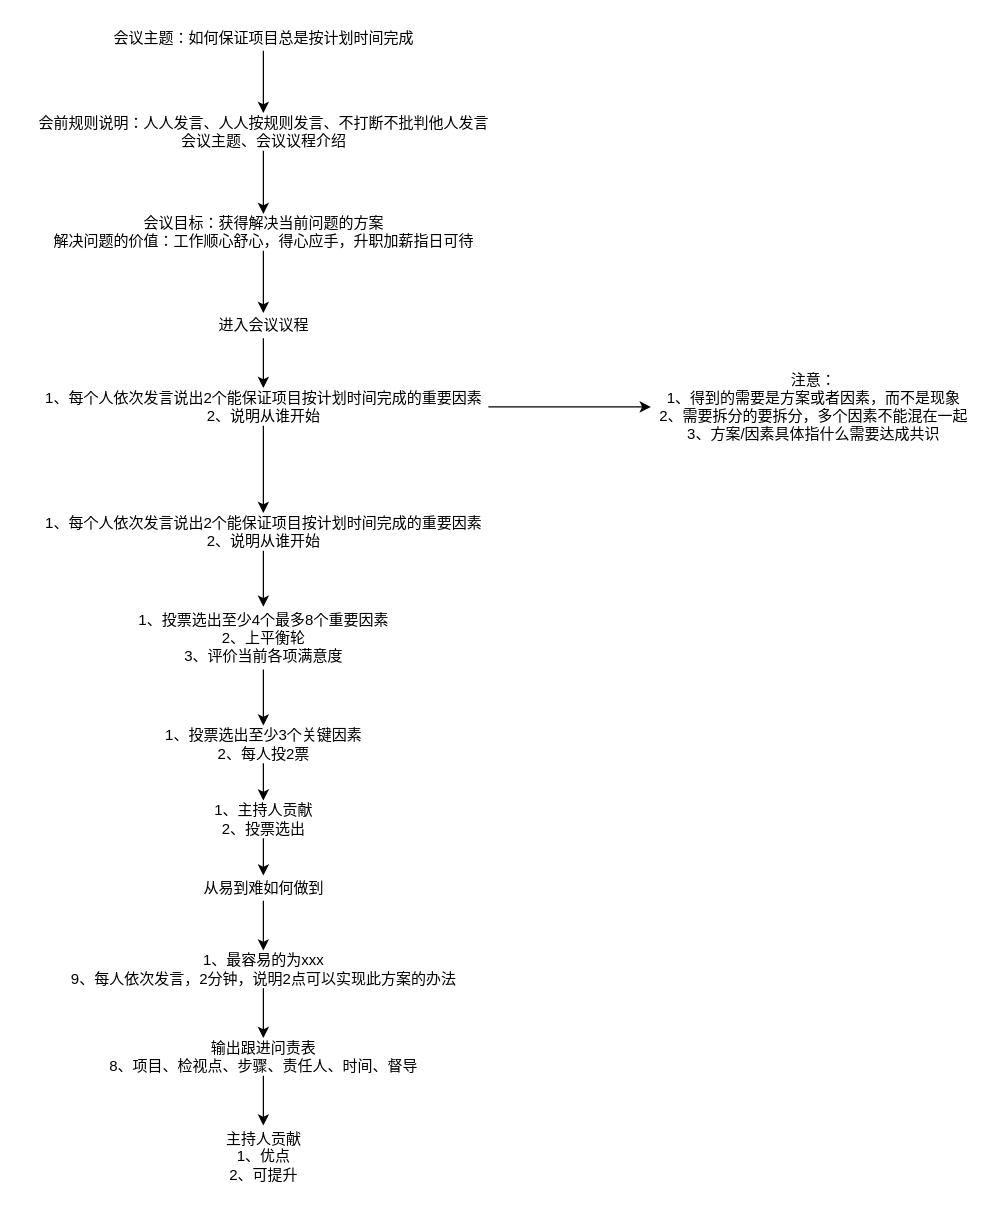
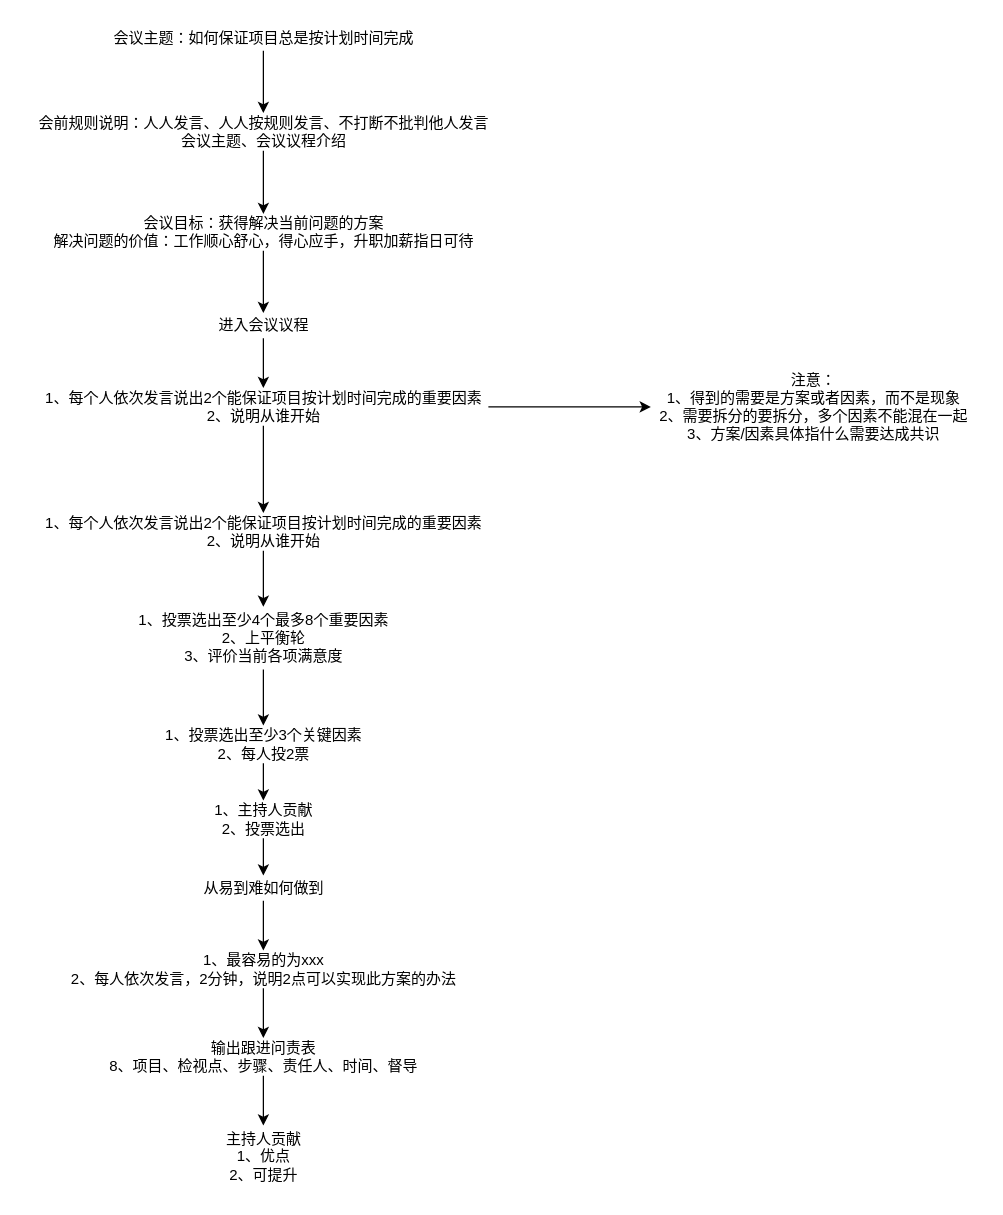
- <mxCell id="25" value="1、最容易的为xxx&lt;br&gt;9、每人依次发言，2分钟，说明2点可以实现此方案的办法" style="text;html=1;align=center;verticalAlign=middle;resizable=0;points=[];autosize=1;strokeColor=none;" vertex="1" parent="1"><mxGeometry x="50" y="760" width="320" height="30" as="geometry" /></mxCell>
+ <mxCell id="25" value="1、最容易的为xxx&lt;br&gt;2、每人依次发言，2分钟，说明2点可以实现此方案的办法" style="text;html=1;align=center;verticalAlign=middle;resizable=0;points=[];autosize=1;strokeColor=none;" vertex="1" parent="1"><mxGeometry x="50" y="760" width="320" height="30" as="geometry" /></mxCell>
